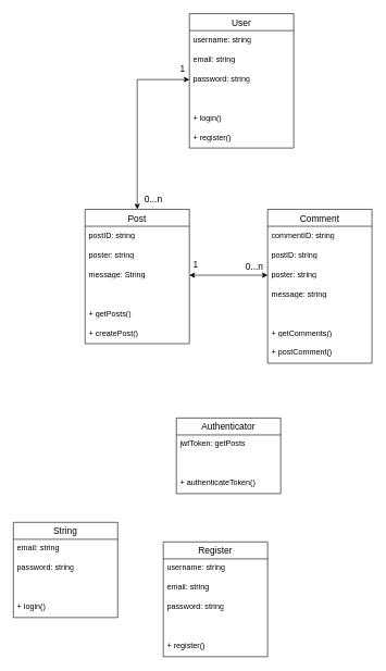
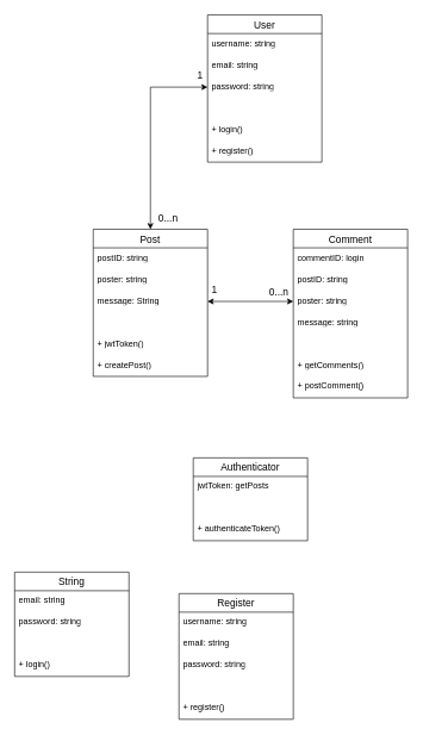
- <mxCell id="11" value="commentID: string" style="text;strokeColor=none;fillColor=none;spacingLeft=4;spacingRight=4;overflow=hidden;rotatable=0;points=[[0,0.5],[1,0.5]];portConstraint=eastwest;fontSize=12;whiteSpace=wrap;html=1;" vertex="1" parent="10"><mxGeometry y="26" width="160" height="30" as="geometry" /></mxCell>
+ <mxCell id="11" value="commentID: login" style="text;strokeColor=none;fillColor=none;spacingLeft=4;spacingRight=4;overflow=hidden;rotatable=0;points=[[0,0.5],[1,0.5]];portConstraint=eastwest;fontSize=12;whiteSpace=wrap;html=1;" vertex="1" parent="10"><mxGeometry y="26" width="160" height="30" as="geometry" /></mxCell>
- <mxCell id="8" value="+ getPosts()" style="text;strokeColor=none;fillColor=none;spacingLeft=4;spacingRight=4;overflow=hidden;rotatable=0;points=[[0,0.5],[1,0.5]];portConstraint=eastwest;fontSize=12;whiteSpace=wrap;html=1;" vertex="1" parent="3"><mxGeometry y="146" width="160" height="30" as="geometry" /></mxCell>
+ <mxCell id="8" value="+ jwtToken()" style="text;strokeColor=none;fillColor=none;spacingLeft=4;spacingRight=4;overflow=hidden;rotatable=0;points=[[0,0.5],[1,0.5]];portConstraint=eastwest;fontSize=12;whiteSpace=wrap;html=1;" vertex="1" parent="3"><mxGeometry y="146" width="160" height="30" as="geometry" /></mxCell>
